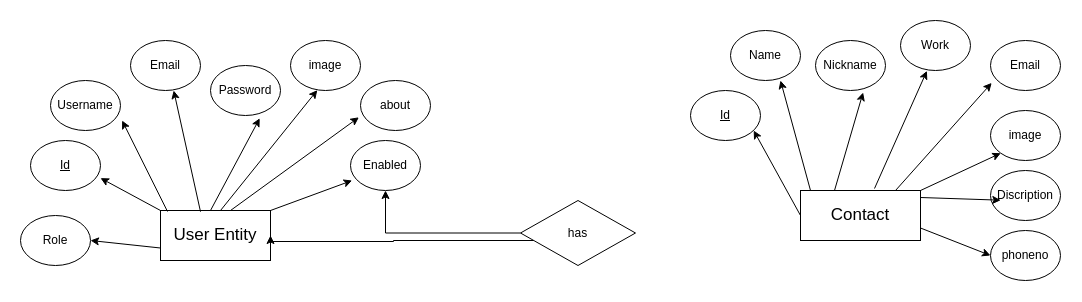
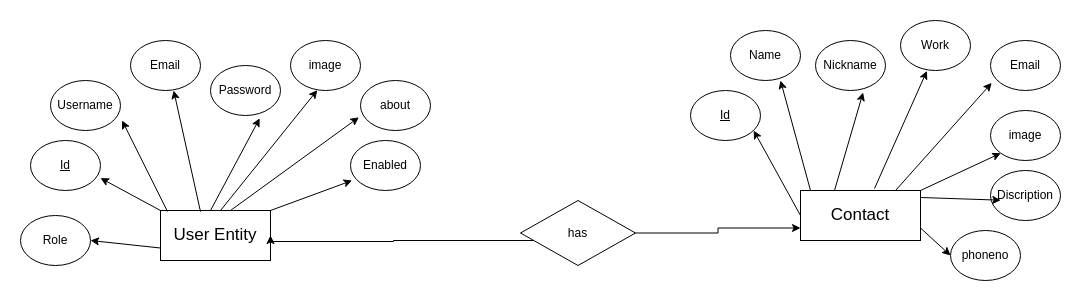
- <mxCell id="37" style="edgeStyle=orthogonalEdgeStyle;rounded=0;orthogonalLoop=1;jettySize=auto;html=1;" edge="1" parent="1" source="38" target="11"><mxGeometry relative="1" as="geometry" /></mxCell>
+ <mxCell id="37" style="edgeStyle=orthogonalEdgeStyle;rounded=0;orthogonalLoop=1;jettySize=auto;html=1;entryX=0;entryY=0.75;entryDx=0;entryDy=0;" edge="1" parent="1" source="38" target="3"><mxGeometry relative="1" as="geometry" /></mxCell>
- <mxCell id="28" value="phoneno" style="ellipse;whiteSpace=wrap;html=1;" vertex="1" parent="1"><mxGeometry x="990" y="230" width="70" height="50" as="geometry" /></mxCell>
+ <mxCell id="28" value="phoneno" style="ellipse;whiteSpace=wrap;html=1;" vertex="1" parent="1"><mxGeometry x="950" y="230" width="70" height="50" as="geometry" /></mxCell>
